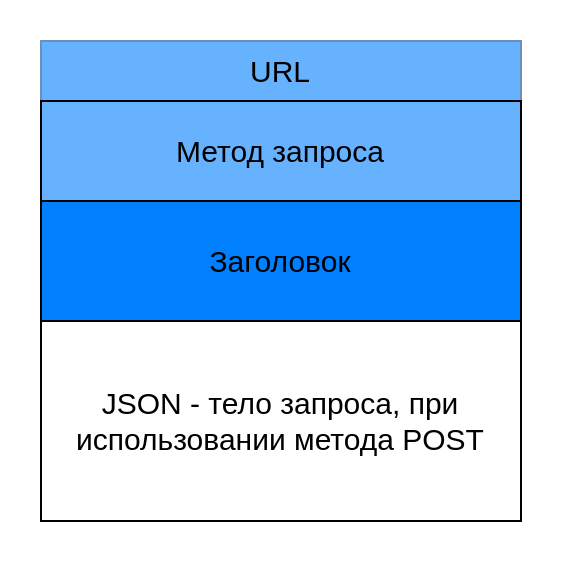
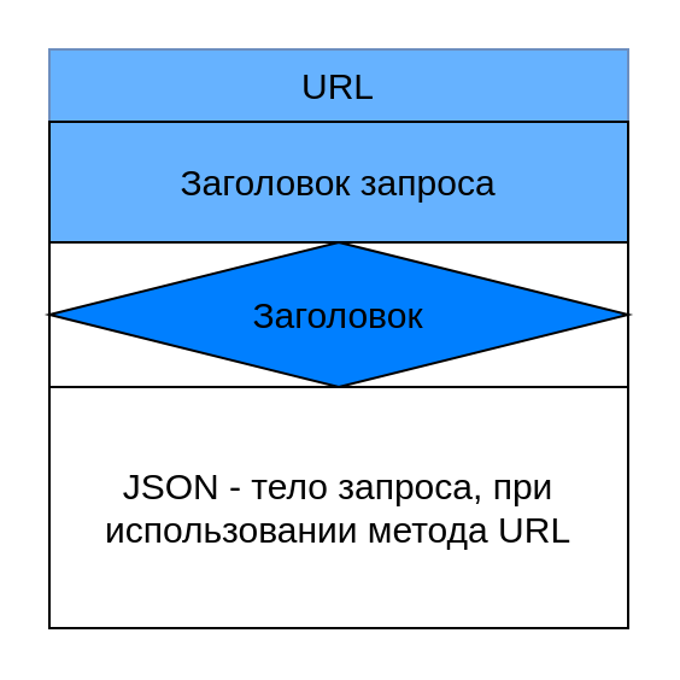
- <mxCell id="7" value="Метод запроса" style="rounded=0;whiteSpace=wrap;html=1;fillColor=#66B2FF;fontSize=15;" vertex="1" parent="2"><mxGeometry y="30" width="240" height="50" as="geometry" /></mxCell>
+ <mxCell id="7" value="Заголовок запроса" style="rounded=0;whiteSpace=wrap;html=1;fillColor=#66B2FF;fontSize=15;" vertex="1" parent="2"><mxGeometry y="30" width="240" height="50" as="geometry" /></mxCell>
- <mxCell id="5" value="Заголовок" style="rounded=0;whiteSpace=wrap;html=1;fillColor=#007FFF;fontSize=15;" vertex="1" parent="2"><mxGeometry y="80.0" width="240" height="60" as="geometry" /></mxCell>
+ <mxCell id="5" value="Заголовок" style="rhombus;whiteSpace=wrap;html=1;fillColor=#007FFF;fontSize=15;" vertex="1" parent="2"><mxGeometry y="80.0" width="240" height="60" as="geometry" /></mxCell>
- <mxCell id="6" value="JSON - тело запроса, при использовании метода POST" style="rounded=0;whiteSpace=wrap;html=1;fontSize=15;" vertex="1" parent="2"><mxGeometry y="140" width="240" height="100" as="geometry" /></mxCell>
+ <mxCell id="6" value="JSON - тело запроса, при использовании метода URL" style="rounded=0;whiteSpace=wrap;html=1;fontSize=15;" vertex="1" parent="2"><mxGeometry y="140" width="240" height="100" as="geometry" /></mxCell>
